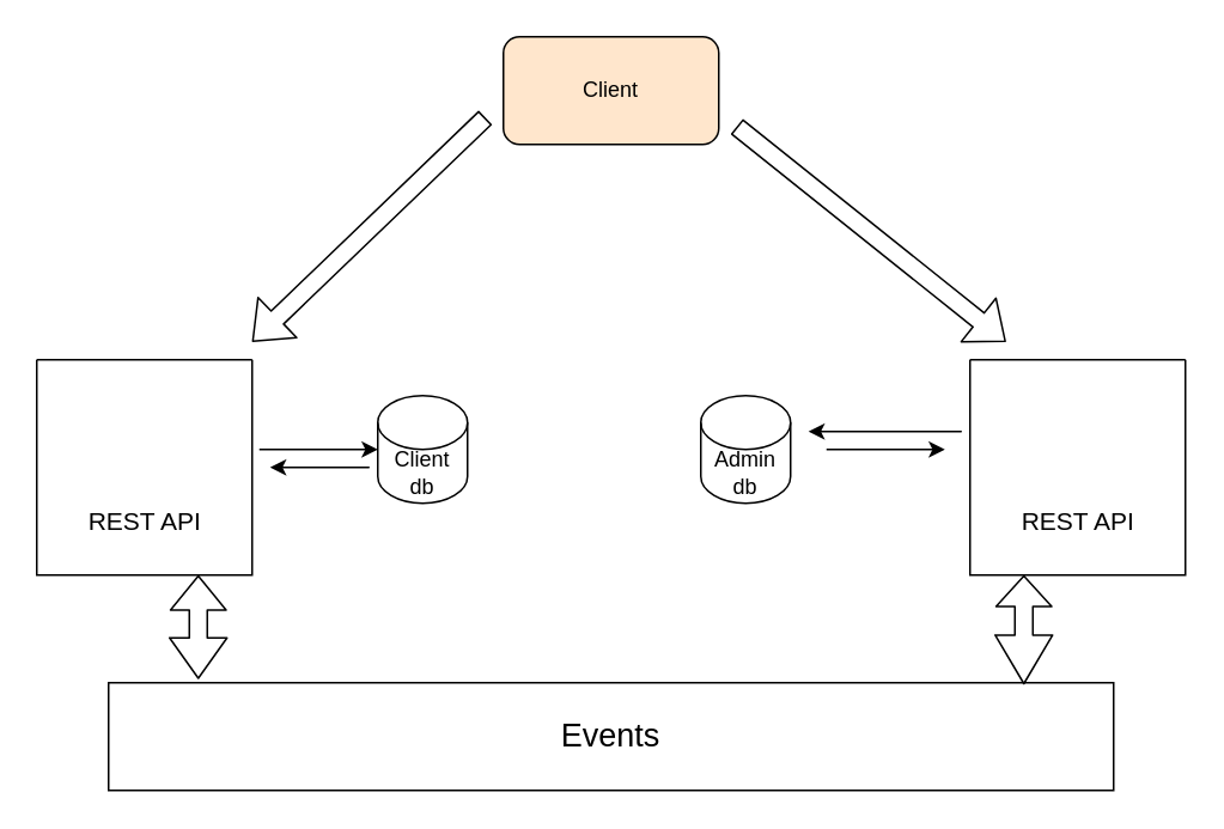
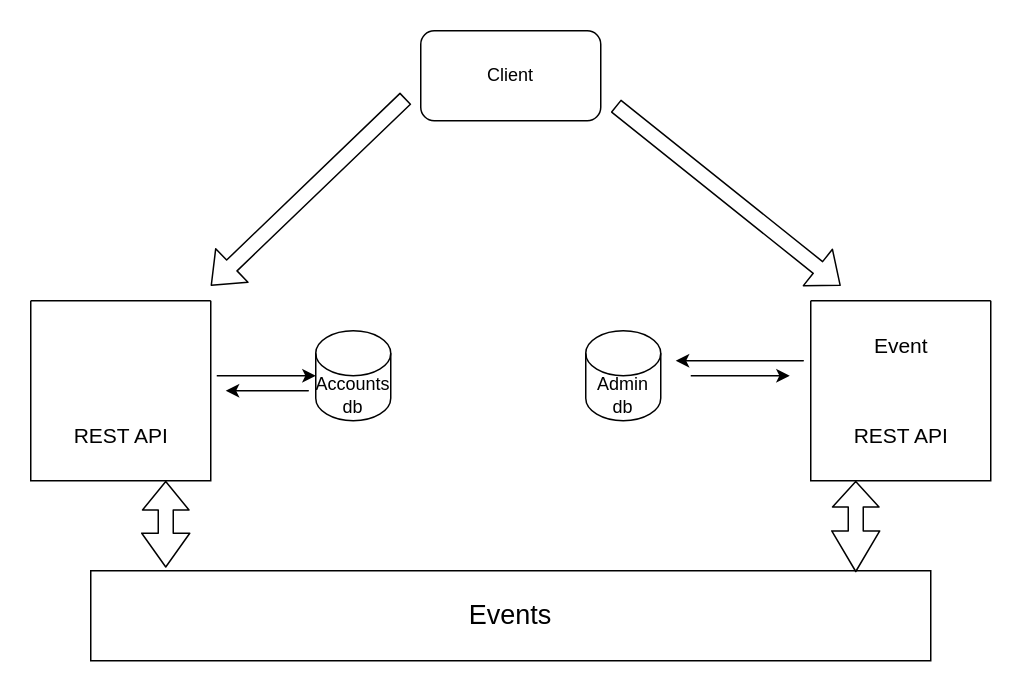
- <mxCell id="6" value="Client" style="rounded=1;whiteSpace=wrap;html=1;fillColor=#ffe6cc;" vertex="1" parent="1"><mxGeometry x="280" y="20" width="120" height="60" as="geometry" /></mxCell>
+ <mxCell id="6" value="Client" style="rounded=1;whiteSpace=wrap;html=1;" vertex="1" parent="1"><mxGeometry x="280" y="20" width="120" height="60" as="geometry" /></mxCell>
+ <mxCell id="7" value="&lt;font style=&quot;font-size: 14px&quot;&gt;Event&lt;/font&gt;" style="text;html=1;align=center;verticalAlign=middle;resizable=0;points=[];autosize=1;strokeColor=none;" vertex="1" parent="1"><mxGeometry x="575" y="220" width="50" height="20" as="geometry" /></mxCell>
- <mxCell id="17" value="&amp;nbsp;Client&amp;nbsp;&lt;br&gt;db" style="shape=cylinder3;whiteSpace=wrap;html=1;boundedLbl=1;backgroundOutline=1;size=15;" vertex="1" parent="1"><mxGeometry x="210" y="220" width="50" height="60" as="geometry" /></mxCell>
+ <mxCell id="17" value="&amp;nbsp;Accounts&amp;nbsp;&lt;br&gt;db" style="shape=cylinder3;whiteSpace=wrap;html=1;boundedLbl=1;backgroundOutline=1;size=15;" vertex="1" parent="1"><mxGeometry x="210" y="220" width="50" height="60" as="geometry" /></mxCell>
